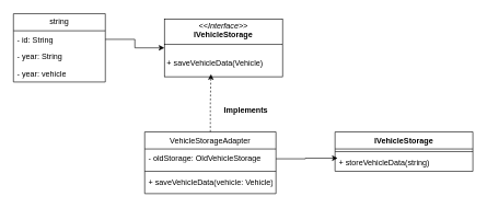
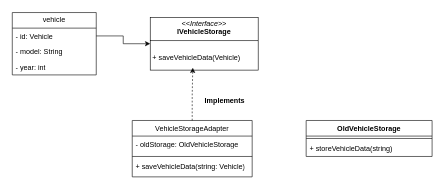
- <mxCell id="6" value="string" style="swimlane;fontStyle=0;childLayout=stackLayout;horizontal=1;startSize=26;fillColor=none;horizontalStack=0;resizeParent=1;resizeParentMax=0;resizeLast=0;collapsible=1;marginBottom=0;whiteSpace=wrap;html=1;" vertex="1" parent="1"><mxGeometry x="20" y="20" width="140" height="104" as="geometry" /></mxCell>
+ <mxCell id="6" value="vehicle" style="swimlane;fontStyle=0;childLayout=stackLayout;horizontal=1;startSize=26;fillColor=none;horizontalStack=0;resizeParent=1;resizeParentMax=0;resizeLast=0;collapsible=1;marginBottom=0;whiteSpace=wrap;html=1;" vertex="1" parent="1"><mxGeometry x="20" y="20" width="140" height="104" as="geometry" /></mxCell>
- <mxCell id="7" value="- id: String" style="text;strokeColor=none;fillColor=none;align=left;verticalAlign=top;spacingLeft=4;spacingRight=4;overflow=hidden;rotatable=0;points=[[0,0.5],[1,0.5]];portConstraint=eastwest;whiteSpace=wrap;html=1;" vertex="1" parent="6"><mxGeometry y="26" width="140" height="26" as="geometry" /></mxCell>
+ <mxCell id="7" value="- id: Vehicle" style="text;strokeColor=none;fillColor=none;align=left;verticalAlign=top;spacingLeft=4;spacingRight=4;overflow=hidden;rotatable=0;points=[[0,0.5],[1,0.5]];portConstraint=eastwest;whiteSpace=wrap;html=1;" vertex="1" parent="6"><mxGeometry y="26" width="140" height="26" as="geometry" /></mxCell>
- <mxCell id="8" value="- year: String" style="text;strokeColor=none;fillColor=none;align=left;verticalAlign=top;spacingLeft=4;spacingRight=4;overflow=hidden;rotatable=0;points=[[0,0.5],[1,0.5]];portConstraint=eastwest;whiteSpace=wrap;html=1;" vertex="1" parent="6"><mxGeometry y="52" width="140" height="26" as="geometry" /></mxCell>
+ <mxCell id="8" value="- model: String" style="text;strokeColor=none;fillColor=none;align=left;verticalAlign=top;spacingLeft=4;spacingRight=4;overflow=hidden;rotatable=0;points=[[0,0.5],[1,0.5]];portConstraint=eastwest;whiteSpace=wrap;html=1;" vertex="1" parent="6"><mxGeometry y="52" width="140" height="26" as="geometry" /></mxCell>
- <mxCell id="9" value="- year: vehicle" style="text;strokeColor=none;fillColor=none;align=left;verticalAlign=top;spacingLeft=4;spacingRight=4;overflow=hidden;rotatable=0;points=[[0,0.5],[1,0.5]];portConstraint=eastwest;whiteSpace=wrap;html=1;" vertex="1" parent="6"><mxGeometry y="78" width="140" height="26" as="geometry" /></mxCell>
+ <mxCell id="9" value="- year: int" style="text;strokeColor=none;fillColor=none;align=left;verticalAlign=top;spacingLeft=4;spacingRight=4;overflow=hidden;rotatable=0;points=[[0,0.5],[1,0.5]];portConstraint=eastwest;whiteSpace=wrap;html=1;" vertex="1" parent="6"><mxGeometry y="78" width="140" height="26" as="geometry" /></mxCell>
- <mxCell id="10" value="IVehicleStorage" style="swimlane;fontStyle=1;align=center;verticalAlign=top;childLayout=stackLayout;horizontal=1;startSize=26;horizontalStack=0;resizeParent=1;resizeParentMax=0;resizeLast=0;collapsible=1;marginBottom=0;whiteSpace=wrap;html=1;" vertex="1" parent="1"><mxGeometry x="510" y="200" width="210" height="60" as="geometry" /></mxCell>
+ <mxCell id="10" value="OldVehicleStorage" style="swimlane;fontStyle=1;align=center;verticalAlign=top;childLayout=stackLayout;horizontal=1;startSize=26;horizontalStack=0;resizeParent=1;resizeParentMax=0;resizeLast=0;collapsible=1;marginBottom=0;whiteSpace=wrap;html=1;" vertex="1" parent="1"><mxGeometry x="510" y="200" width="210" height="60" as="geometry" /></mxCell>
- <mxCell id="16" style="edgeStyle=orthogonalEdgeStyle;rounded=0;orthogonalLoop=1;jettySize=auto;html=1;entryX=0.019;entryY=0.231;entryDx=0;entryDy=0;entryPerimeter=0;" edge="1" parent="1" source="3" target="12"><mxGeometry relative="1" as="geometry" /></mxCell>
- <mxCell id="5" value="&lt;span style=&quot;text-align: center; text-wrap-mode: nowrap;&quot;&gt;+ saveVehicleData(vehicle: Vehicle)&lt;/span&gt;" style="text;strokeColor=none;fillColor=none;align=left;verticalAlign=top;spacingLeft=4;spacingRight=4;overflow=hidden;rotatable=0;points=[[0,0.5],[1,0.5]];portConstraint=eastwest;whiteSpace=wrap;html=1;" parent="2" vertex="1"><mxGeometry y="64" width="200" height="30" as="geometry" /></mxCell>
+ <mxCell id="5" value="&lt;span style=&quot;text-align: center; text-wrap-mode: nowrap;&quot;&gt;+ saveVehicleData(string: Vehicle)&lt;/span&gt;" style="text;strokeColor=none;fillColor=none;align=left;verticalAlign=top;spacingLeft=4;spacingRight=4;overflow=hidden;rotatable=0;points=[[0,0.5],[1,0.5]];portConstraint=eastwest;whiteSpace=wrap;html=1;" parent="2" vertex="1"><mxGeometry y="64" width="200" height="30" as="geometry" /></mxCell>
